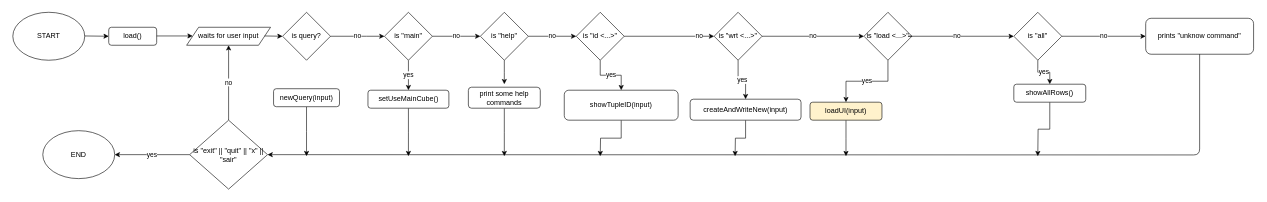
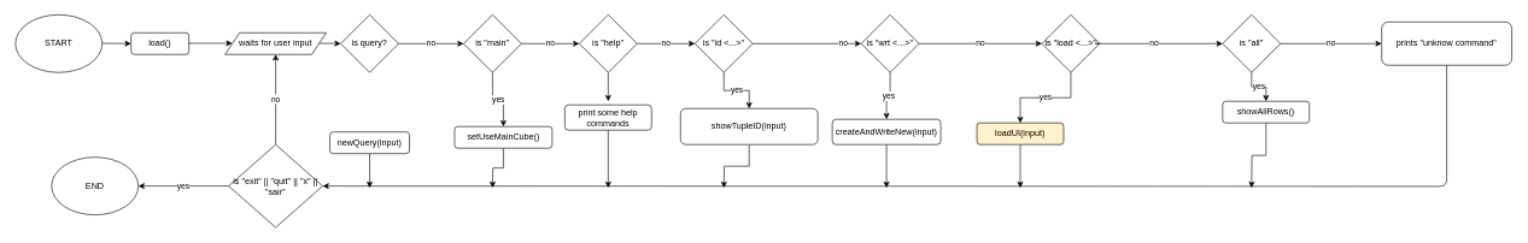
- <mxCell id="10" value="newQuery(input)" style="rounded=1;whiteSpace=wrap;html=1;" parent="1" vertex="1"><mxGeometry x="455" y="147.5" width="110" height="30" as="geometry" /></mxCell>
+ <mxCell id="10" value="newQuery(input)" style="rounded=1;whiteSpace=wrap;html=1;" parent="1" vertex="1"><mxGeometry x="455" y="182.5" width="110" height="30" as="geometry" /></mxCell>
- <mxCell id="16" value="setUseMainCube()" style="rounded=1;whiteSpace=wrap;html=1;" parent="1" vertex="1"><mxGeometry x="612.5" y="150" width="135" height="30" as="geometry" /></mxCell>
+ <mxCell id="16" value="setUseMainCube()" style="rounded=1;whiteSpace=wrap;html=1;" parent="1" vertex="1"><mxGeometry x="627.5" y="175" width="135" height="30" as="geometry" /></mxCell>
- <mxCell id="29" value="createAndWriteNew(input)" style="rounded=1;whiteSpace=wrap;html=1;" parent="1" vertex="1"><mxGeometry x="1150" y="165" width="185" height="35" as="geometry" /></mxCell>
+ <mxCell id="29" value="createAndWriteNew(input)" style="rounded=1;whiteSpace=wrap;html=1;" parent="1" vertex="1"><mxGeometry x="1150" y="165" width="150" height="35" as="geometry" /></mxCell>
